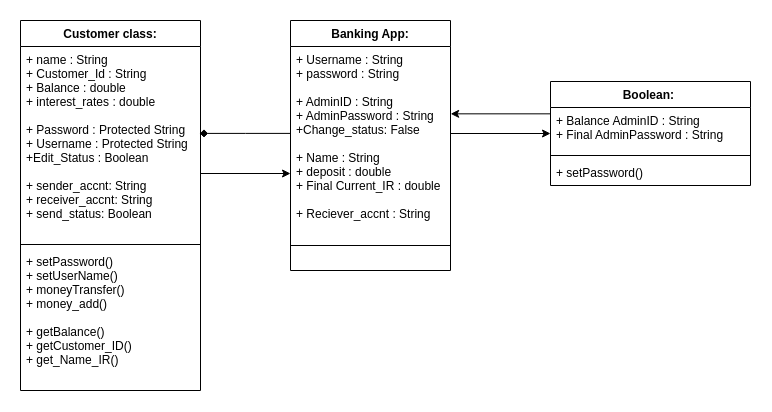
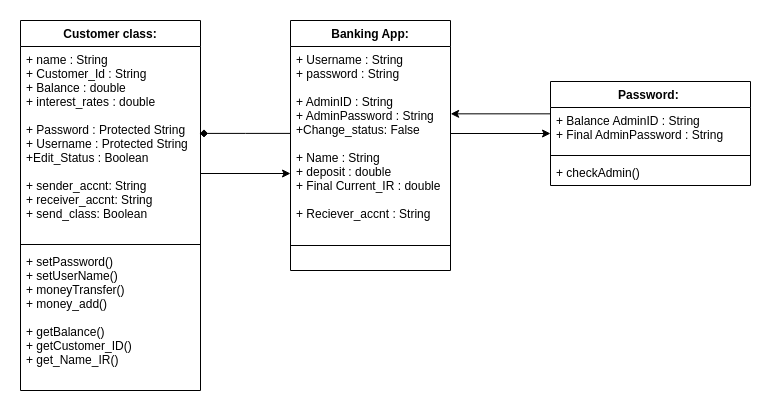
- <mxCell id="3" value="+ name : String&#10;+ Customer_Id : String&#10;+ Balance : double&#10;+ interest_rates : double&#10;&#10;+ Password : Protected String&#10;+ Username : Protected String&#10;+Edit_Status : Boolean&#10;&#10;+ sender_accnt: String&#10;+ receiver_accnt: String&#10;+ send_status: Boolean&#10;" style="text;strokeColor=none;fillColor=none;align=left;verticalAlign=top;spacingLeft=4;spacingRight=4;overflow=hidden;rotatable=0;points=[[0,0.5],[1,0.5]];portConstraint=eastwest;" vertex="1" parent="2"><mxGeometry y="26" width="180" height="194" as="geometry" /></mxCell>
+ <mxCell id="3" value="+ name : String&#10;+ Customer_Id : String&#10;+ Balance : double&#10;+ interest_rates : double&#10;&#10;+ Password : Protected String&#10;+ Username : Protected String&#10;+Edit_Status : Boolean&#10;&#10;+ sender_accnt: String&#10;+ receiver_accnt: String&#10;+ send_class: Boolean&#10;" style="text;strokeColor=none;fillColor=none;align=left;verticalAlign=top;spacingLeft=4;spacingRight=4;overflow=hidden;rotatable=0;points=[[0,0.5],[1,0.5]];portConstraint=eastwest;" vertex="1" parent="2"><mxGeometry y="26" width="180" height="194" as="geometry" /></mxCell>
- <mxCell id="9" value="Boolean: " style="swimlane;fontStyle=1;align=center;verticalAlign=top;childLayout=stackLayout;horizontal=1;startSize=26;horizontalStack=0;resizeParent=1;resizeParentMax=0;resizeLast=0;collapsible=1;marginBottom=0;" vertex="1" parent="1"><mxGeometry x="550" y="81" width="200" height="104" as="geometry" /></mxCell>
+ <mxCell id="9" value="Password: " style="swimlane;fontStyle=1;align=center;verticalAlign=top;childLayout=stackLayout;horizontal=1;startSize=26;horizontalStack=0;resizeParent=1;resizeParentMax=0;resizeLast=0;collapsible=1;marginBottom=0;" vertex="1" parent="1"><mxGeometry x="550" y="81" width="200" height="104" as="geometry" /></mxCell>
- <mxCell id="12" value="+ setPassword()" style="text;strokeColor=none;fillColor=none;align=left;verticalAlign=top;spacingLeft=4;spacingRight=4;overflow=hidden;rotatable=0;points=[[0,0.5],[1,0.5]];portConstraint=eastwest;" vertex="1" parent="9"><mxGeometry y="78" width="200" height="26" as="geometry" /></mxCell>
+ <mxCell id="12" value="+ checkAdmin()" style="text;strokeColor=none;fillColor=none;align=left;verticalAlign=top;spacingLeft=4;spacingRight=4;overflow=hidden;rotatable=0;points=[[0,0.5],[1,0.5]];portConstraint=eastwest;" vertex="1" parent="9"><mxGeometry y="78" width="200" height="26" as="geometry" /></mxCell>
